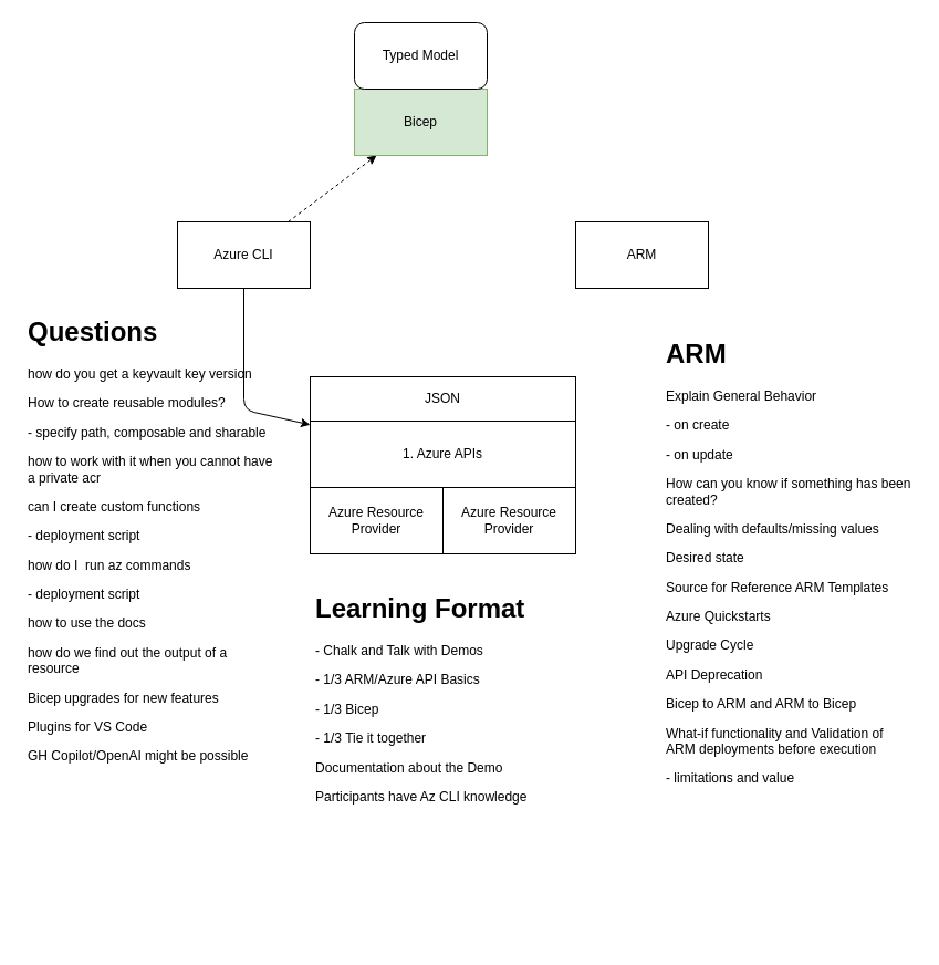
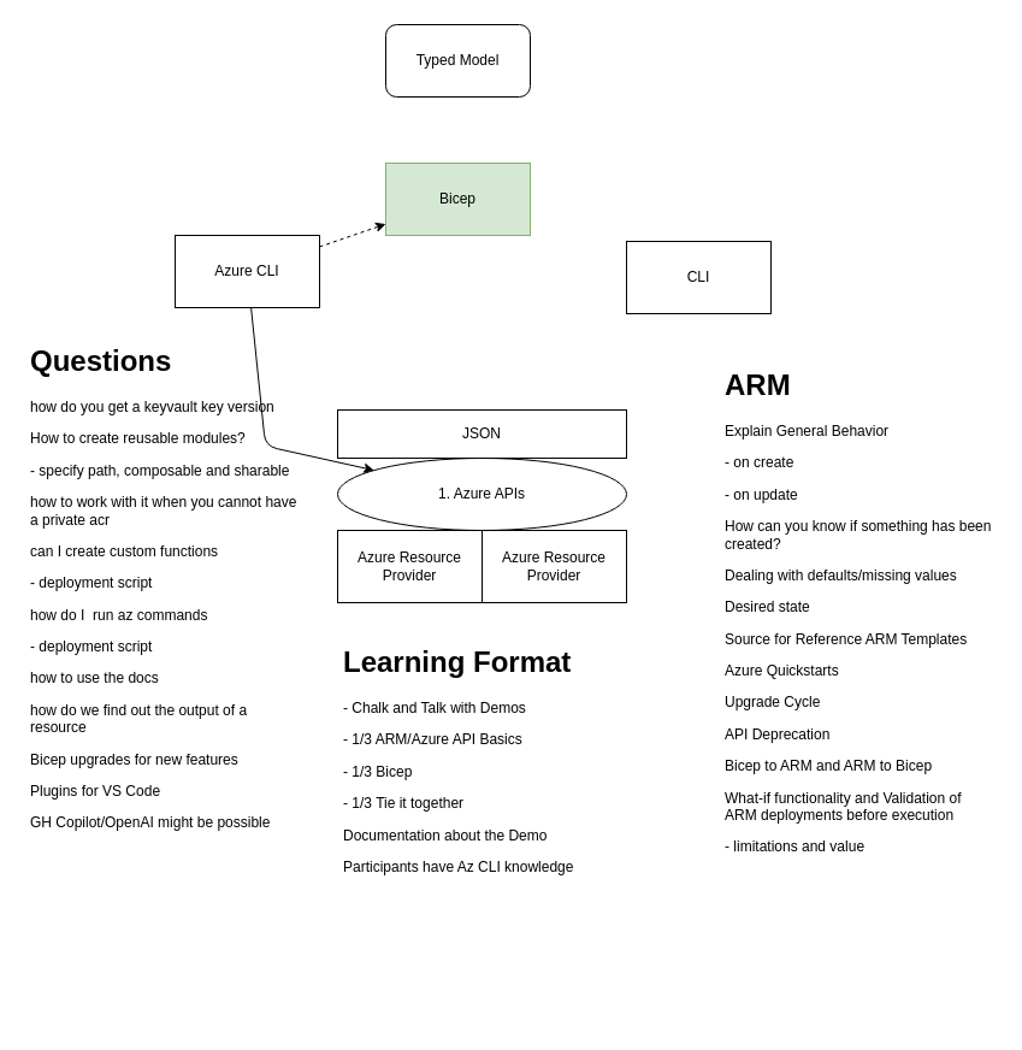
- <mxCell id="10" value="Bicep" style="rounded=0;whiteSpace=wrap;html=1;fillColor=#d5e8d4;strokeColor=#82b366;" vertex="1" parent="1"><mxGeometry x="320" y="80" width="120" height="60" as="geometry" /></mxCell>
+ <mxCell id="10" value="Bicep" style="rounded=0;whiteSpace=wrap;html=1;fillColor=#d5e8d4;strokeColor=#82b366;" vertex="1" parent="1"><mxGeometry x="320" y="135" width="120" height="60" as="geometry" /></mxCell>
- <mxCell id="8" value="Azure CLI" style="rounded=0;whiteSpace=wrap;html=1;" vertex="1" parent="1"><mxGeometry x="160" y="200" width="120" height="60" as="geometry" /></mxCell>
+ <mxCell id="8" value="Azure CLI" style="rounded=0;whiteSpace=wrap;html=1;" vertex="1" parent="1"><mxGeometry x="145" y="195" width="120" height="60" as="geometry" /></mxCell>
- <mxCell id="9" value="ARM" style="rounded=0;whiteSpace=wrap;html=1;" vertex="1" parent="1"><mxGeometry x="520" y="200" width="120" height="60" as="geometry" /></mxCell>
+ <mxCell id="9" value="CLI" style="rounded=0;whiteSpace=wrap;html=1;" vertex="1" parent="1"><mxGeometry x="520" y="200" width="120" height="60" as="geometry" /></mxCell>
- <mxCell id="2" value="1. Azure APIs" style="rounded=0;whiteSpace=wrap;html=1;" vertex="1" parent="1"><mxGeometry x="280" y="380" width="240" height="60" as="geometry" /></mxCell>
+ <mxCell id="2" value="1. Azure APIs" style="ellipse;whiteSpace=wrap;html=1;" vertex="1" parent="1"><mxGeometry x="280" y="380" width="240" height="60" as="geometry" /></mxCell>
